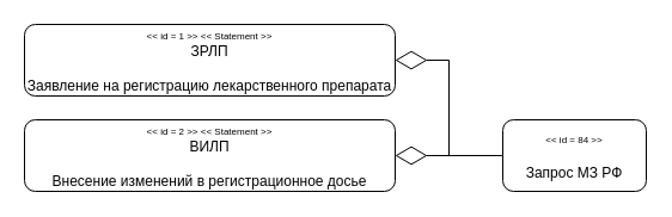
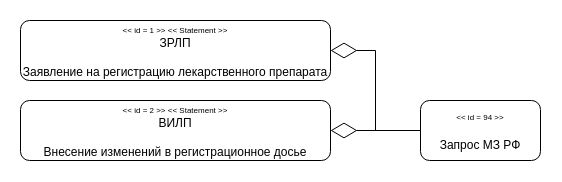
- <mxCell id="2" value="&lt;font style=&quot;font-size: 8px;&quot;&gt;&amp;lt;&amp;lt; id = 84 &amp;gt;&amp;gt;&lt;/font&gt;&lt;br&gt;&lt;br&gt;Запрос МЗ РФ" style="rounded=1;whiteSpace=wrap;html=1;" vertex="1" parent="1"><mxGeometry x="420" y="100" width="120" height="60" as="geometry" /></mxCell>
+ <mxCell id="2" value="&lt;font style=&quot;font-size: 8px;&quot;&gt;&amp;lt;&amp;lt; id = 94 &amp;gt;&amp;gt;&lt;/font&gt;&lt;br&gt;&lt;br&gt;Запрос МЗ РФ" style="rounded=1;whiteSpace=wrap;html=1;" vertex="1" parent="1"><mxGeometry x="420" y="100" width="120" height="60" as="geometry" /></mxCell>
